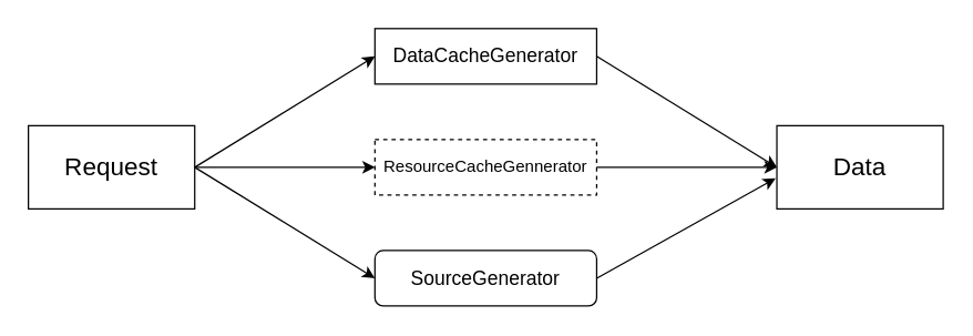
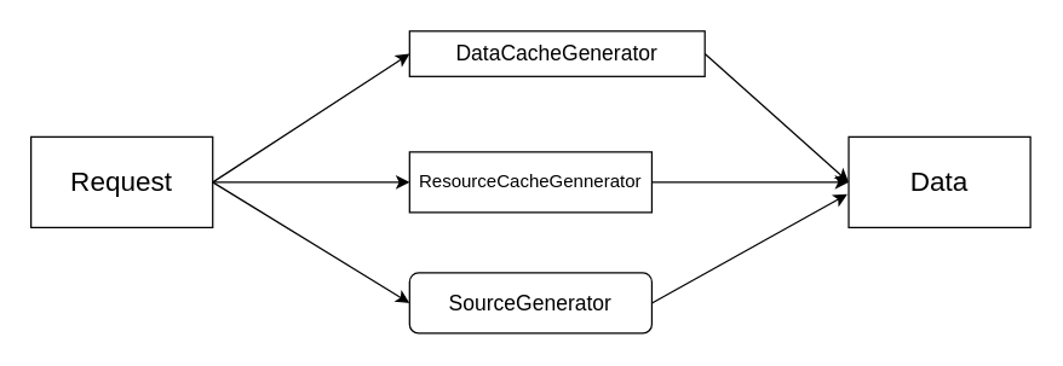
- <mxCell id="3" value="&lt;font style=&quot;font-size: 14px&quot;&gt;DataCacheGenerator&lt;/font&gt;" style="rounded=0;whiteSpace=wrap;html=1;" parent="1" vertex="1"><mxGeometry x="270" y="20" width="160" height="40" as="geometry" /></mxCell>
+ <mxCell id="3" value="&lt;font style=&quot;font-size: 14px&quot;&gt;DataCacheGenerator&lt;/font&gt;" style="rounded=0;whiteSpace=wrap;html=1;" parent="1" vertex="1"><mxGeometry x="270" y="20" width="195" height="30" as="geometry" /></mxCell>
- <mxCell id="4" value="&lt;font style=&quot;font-size: 12px&quot;&gt;ResourceCacheGennerator&lt;/font&gt;" style="rounded=0;whiteSpace=wrap;html=1;dashed=1;" parent="1" vertex="1"><mxGeometry x="270" y="100" width="160" height="40" as="geometry" /></mxCell>
+ <mxCell id="4" value="&lt;font style=&quot;font-size: 12px&quot;&gt;ResourceCacheGennerator&lt;/font&gt;" style="rounded=0;whiteSpace=wrap;html=1;" parent="1" vertex="1"><mxGeometry x="270" y="100" width="160" height="40" as="geometry" /></mxCell>
